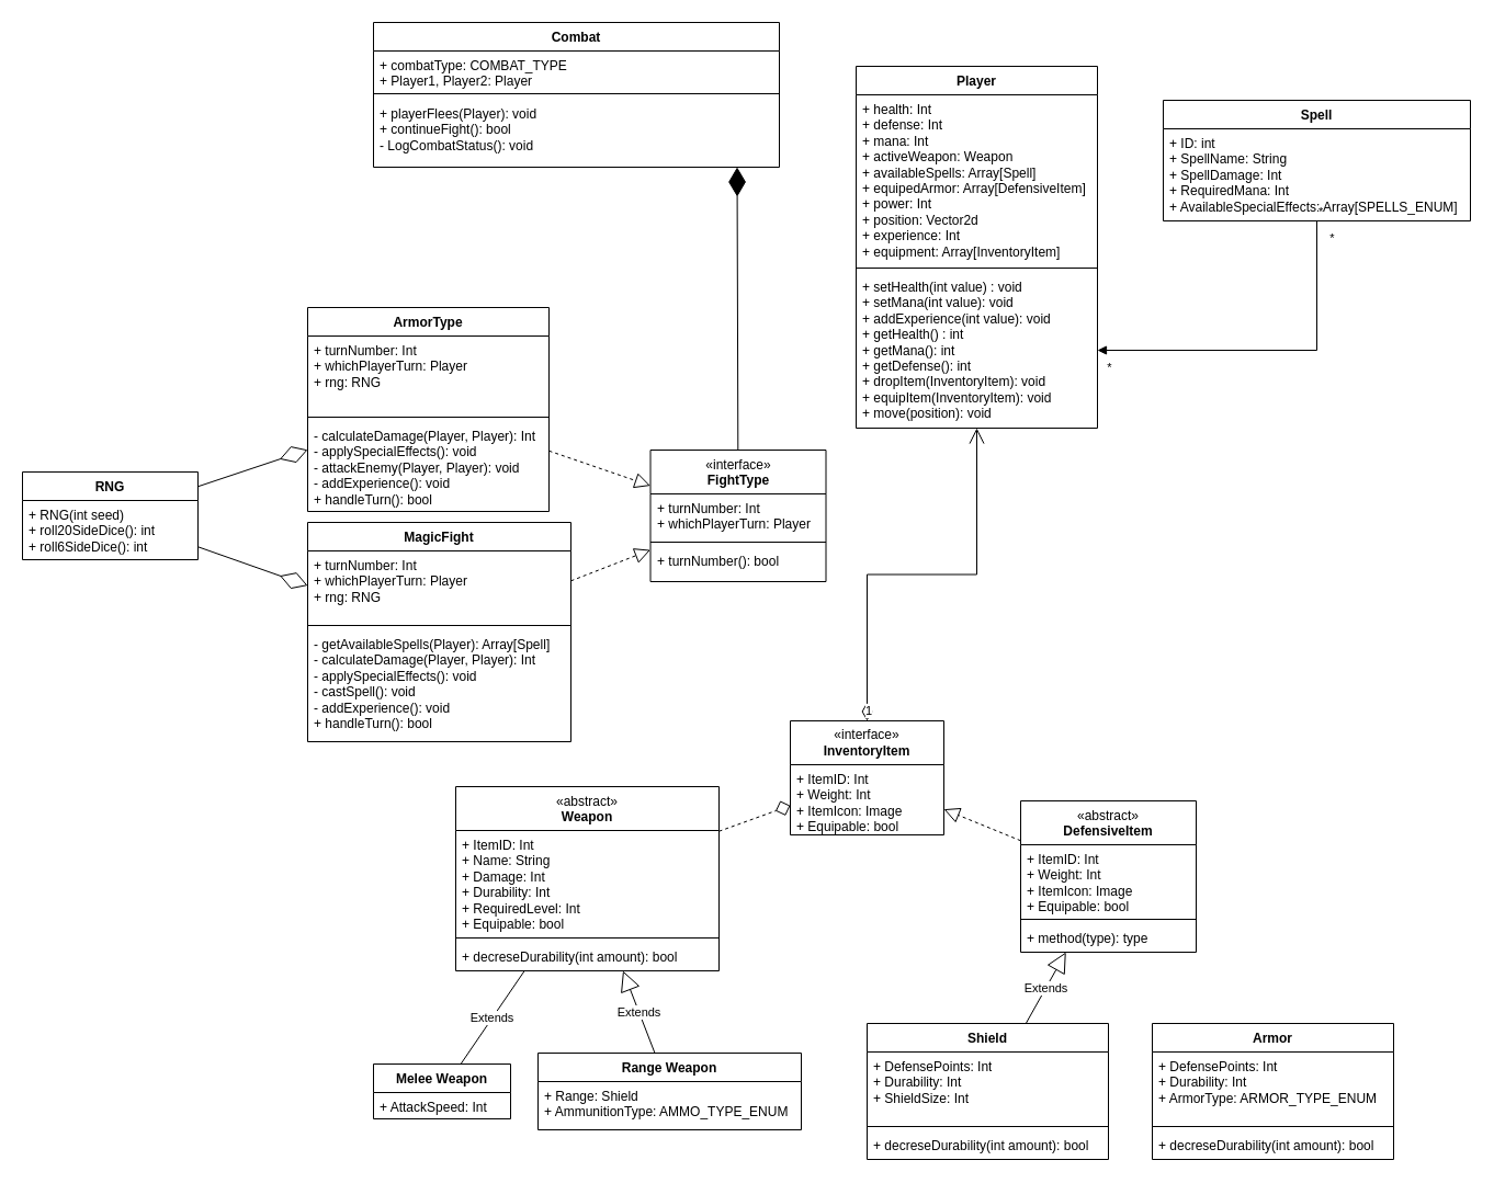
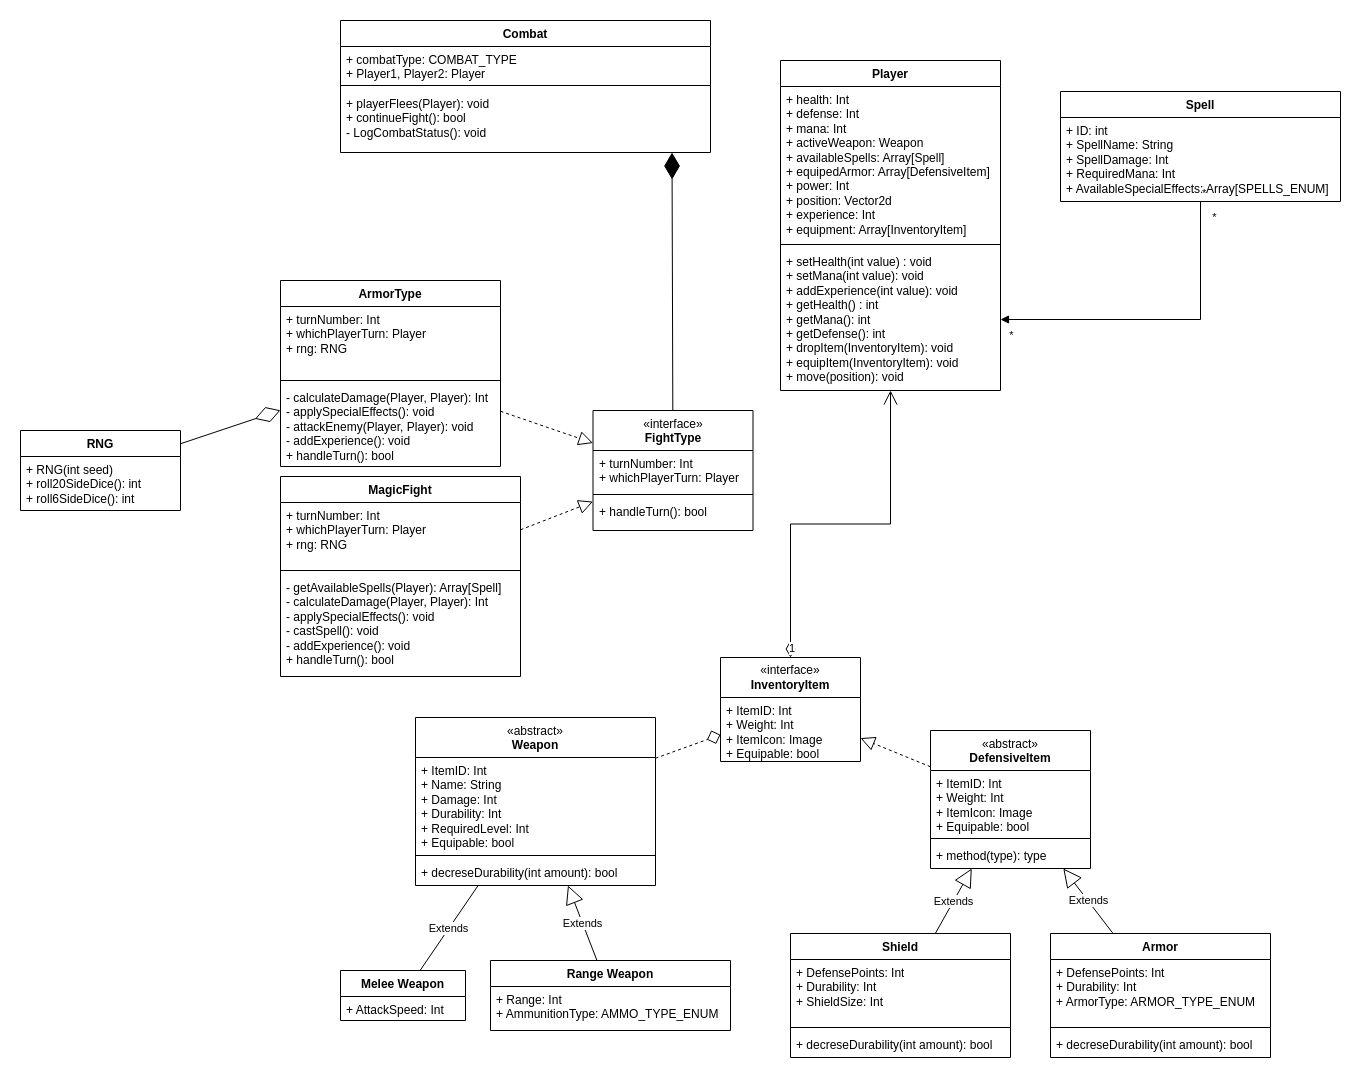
- <mxCell id="58" value="" style="endArrow=diamondThin;endFill=0;endSize=24;html=1;rounded=0;" edge="1" parent="1" source="8" target="38"><mxGeometry width="160" relative="1" as="geometry"><mxPoint x="100" y="540" as="sourcePoint" /><mxPoint x="260" y="510" as="targetPoint" /></mxGeometry></mxCell>
- <mxCell id="33" value="+ turnNumber(): bool" style="text;strokeColor=none;fillColor=none;align=left;verticalAlign=top;spacingLeft=4;spacingRight=4;overflow=hidden;rotatable=0;points=[[0,0.5],[1,0.5]];portConstraint=eastwest;whiteSpace=wrap;html=1;" vertex="1" parent="30"><mxGeometry y="88" width="160" height="32" as="geometry" /></mxCell>
+ <mxCell id="33" value="+ handleTurn(): bool" style="text;strokeColor=none;fillColor=none;align=left;verticalAlign=top;spacingLeft=4;spacingRight=4;overflow=hidden;rotatable=0;points=[[0,0.5],[1,0.5]];portConstraint=eastwest;whiteSpace=wrap;html=1;" vertex="1" parent="30"><mxGeometry y="88" width="160" height="32" as="geometry" /></mxCell>
+ <mxCell id="54" value="Extends" style="endArrow=block;endSize=16;endFill=0;html=1;rounded=0;" edge="1" parent="1" source="12" target="26"><mxGeometry width="160" relative="1" as="geometry"><mxPoint x="1220" y="820" as="sourcePoint" /><mxPoint x="1380" y="820" as="targetPoint" /></mxGeometry></mxCell>
- <mxCell id="52" value="&lt;div&gt;&lt;span data-darkreader-inline-color=&quot;&quot; data-darkreader-inline-bgcolor=&quot;&quot; style=&quot;background-color: initial; color: rgb(0, 0, 0); --darkreader-inline-bgcolor: initial; --darkreader-inline-color: var(--darkreader-text-000000, #e8e6e3);&quot;&gt;+ Range: Shield&lt;br&gt;+ AmmunitionType: AMMO_TYPE_ENUM&lt;/span&gt;&lt;/div&gt;" style="text;strokeColor=none;fillColor=none;align=left;verticalAlign=top;spacingLeft=4;spacingRight=4;overflow=hidden;rotatable=0;points=[[0,0.5],[1,0.5]];portConstraint=eastwest;whiteSpace=wrap;html=1;" vertex="1" parent="51"><mxGeometry y="26" width="240" height="44" as="geometry" /></mxCell>
+ <mxCell id="52" value="&lt;div&gt;&lt;span data-darkreader-inline-color=&quot;&quot; data-darkreader-inline-bgcolor=&quot;&quot; style=&quot;background-color: initial; color: rgb(0, 0, 0); --darkreader-inline-bgcolor: initial; --darkreader-inline-color: var(--darkreader-text-000000, #e8e6e3);&quot;&gt;+ Range: Int&lt;br&gt;+ AmmunitionType: AMMO_TYPE_ENUM&lt;/span&gt;&lt;/div&gt;" style="text;strokeColor=none;fillColor=none;align=left;verticalAlign=top;spacingLeft=4;spacingRight=4;overflow=hidden;rotatable=0;points=[[0,0.5],[1,0.5]];portConstraint=eastwest;whiteSpace=wrap;html=1;" vertex="1" parent="51"><mxGeometry y="26" width="240" height="44" as="geometry" /></mxCell>
